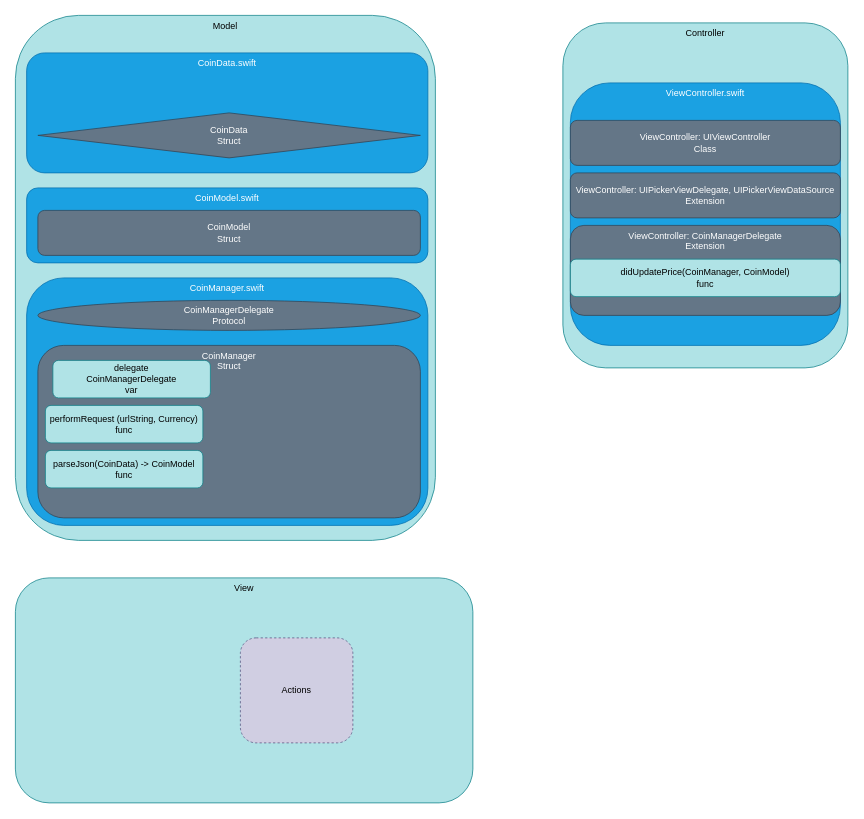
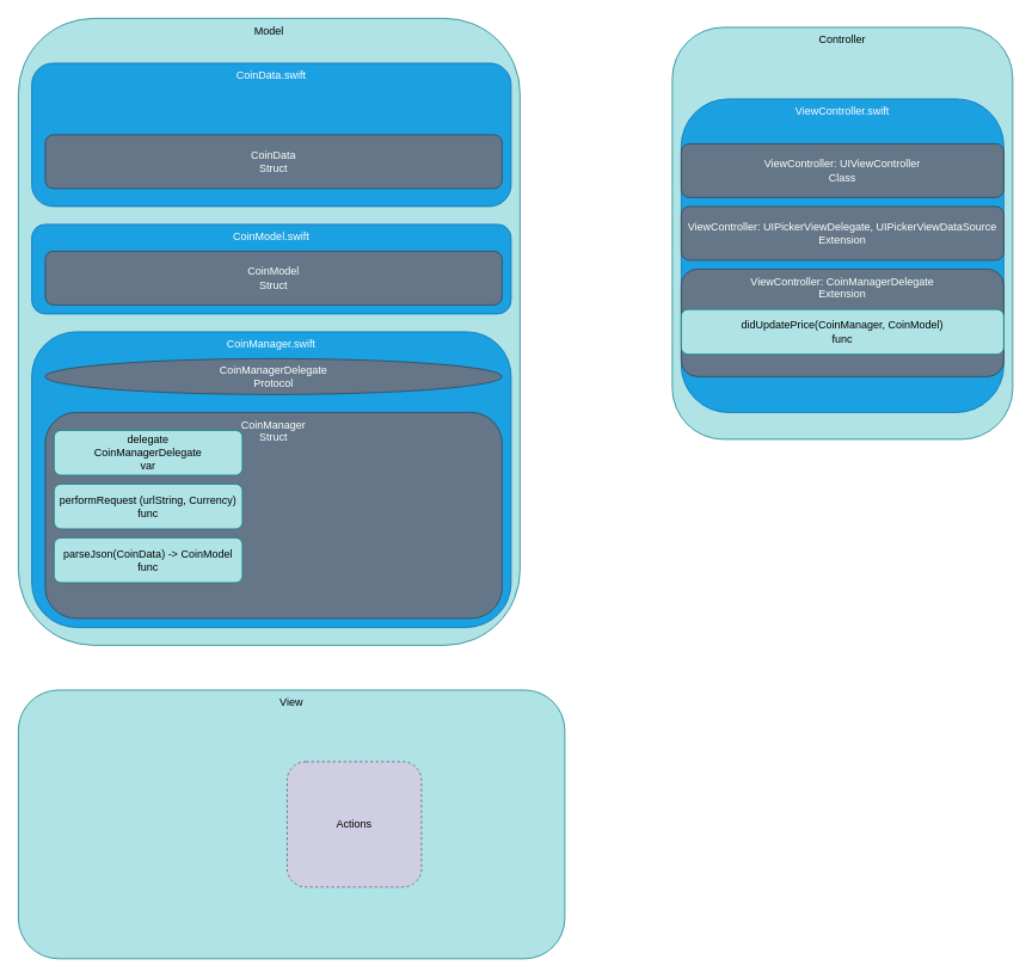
- <mxCell id="10" value="CoinData&lt;div&gt;Struct&lt;/div&gt;" style="rhombus;whiteSpace=wrap;html=1;fillColor=#647687;fontColor=#ffffff;strokeColor=#314354;" vertex="1" parent="1"><mxGeometry x="50" y="150" width="510" height="60" as="geometry" /></mxCell>
+ <mxCell id="10" value="CoinData&lt;div&gt;Struct&lt;/div&gt;" style="rounded=1;whiteSpace=wrap;html=1;fillColor=#647687;fontColor=#ffffff;strokeColor=#314354;" vertex="1" parent="1"><mxGeometry x="50" y="150" width="510" height="60" as="geometry" /></mxCell>
- <mxCell id="16" value="delegate&lt;div&gt;CoinManagerDelegate&lt;div&gt;var&lt;/div&gt;&lt;/div&gt;" style="rounded=1;whiteSpace=wrap;html=1;fillColor=#b0e3e6;strokeColor=#0e8088;" vertex="1" parent="1"><mxGeometry x="70" y="480" width="210" height="50" as="geometry" /></mxCell>
+ <mxCell id="16" value="delegate&lt;div&gt;CoinManagerDelegate&lt;div&gt;var&lt;/div&gt;&lt;/div&gt;" style="rounded=1;whiteSpace=wrap;html=1;fillColor=#b0e3e6;strokeColor=#0e8088;" vertex="1" parent="1"><mxGeometry x="60" y="480" width="210" height="50" as="geometry" /></mxCell>
